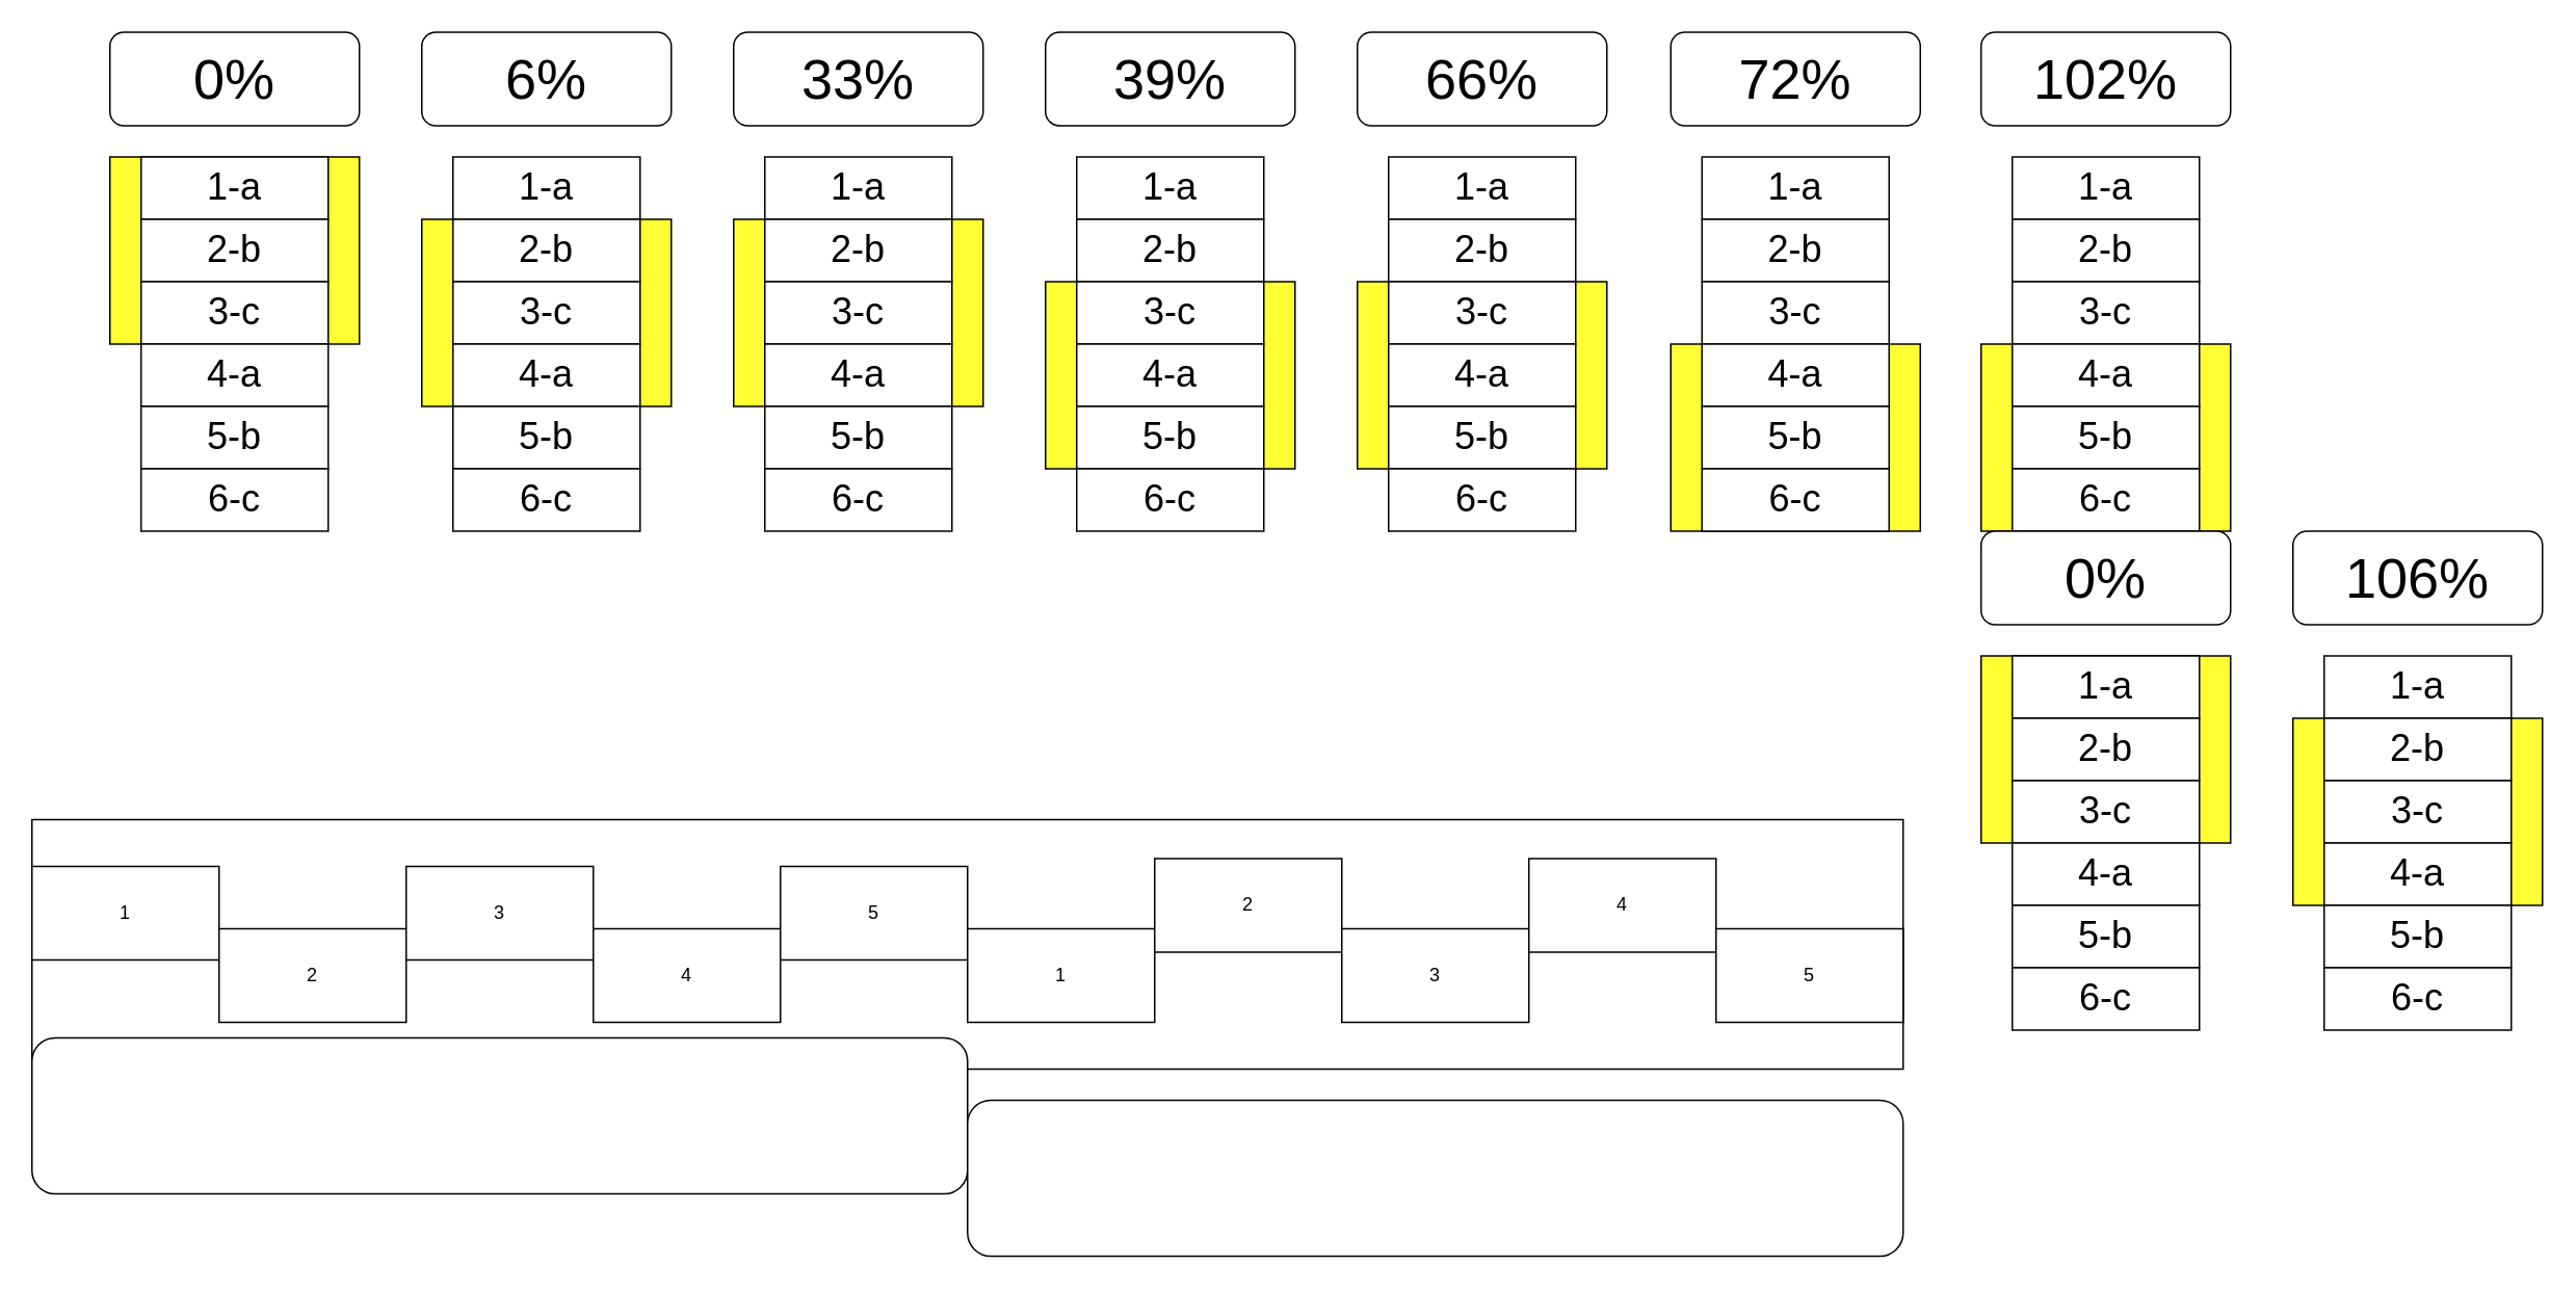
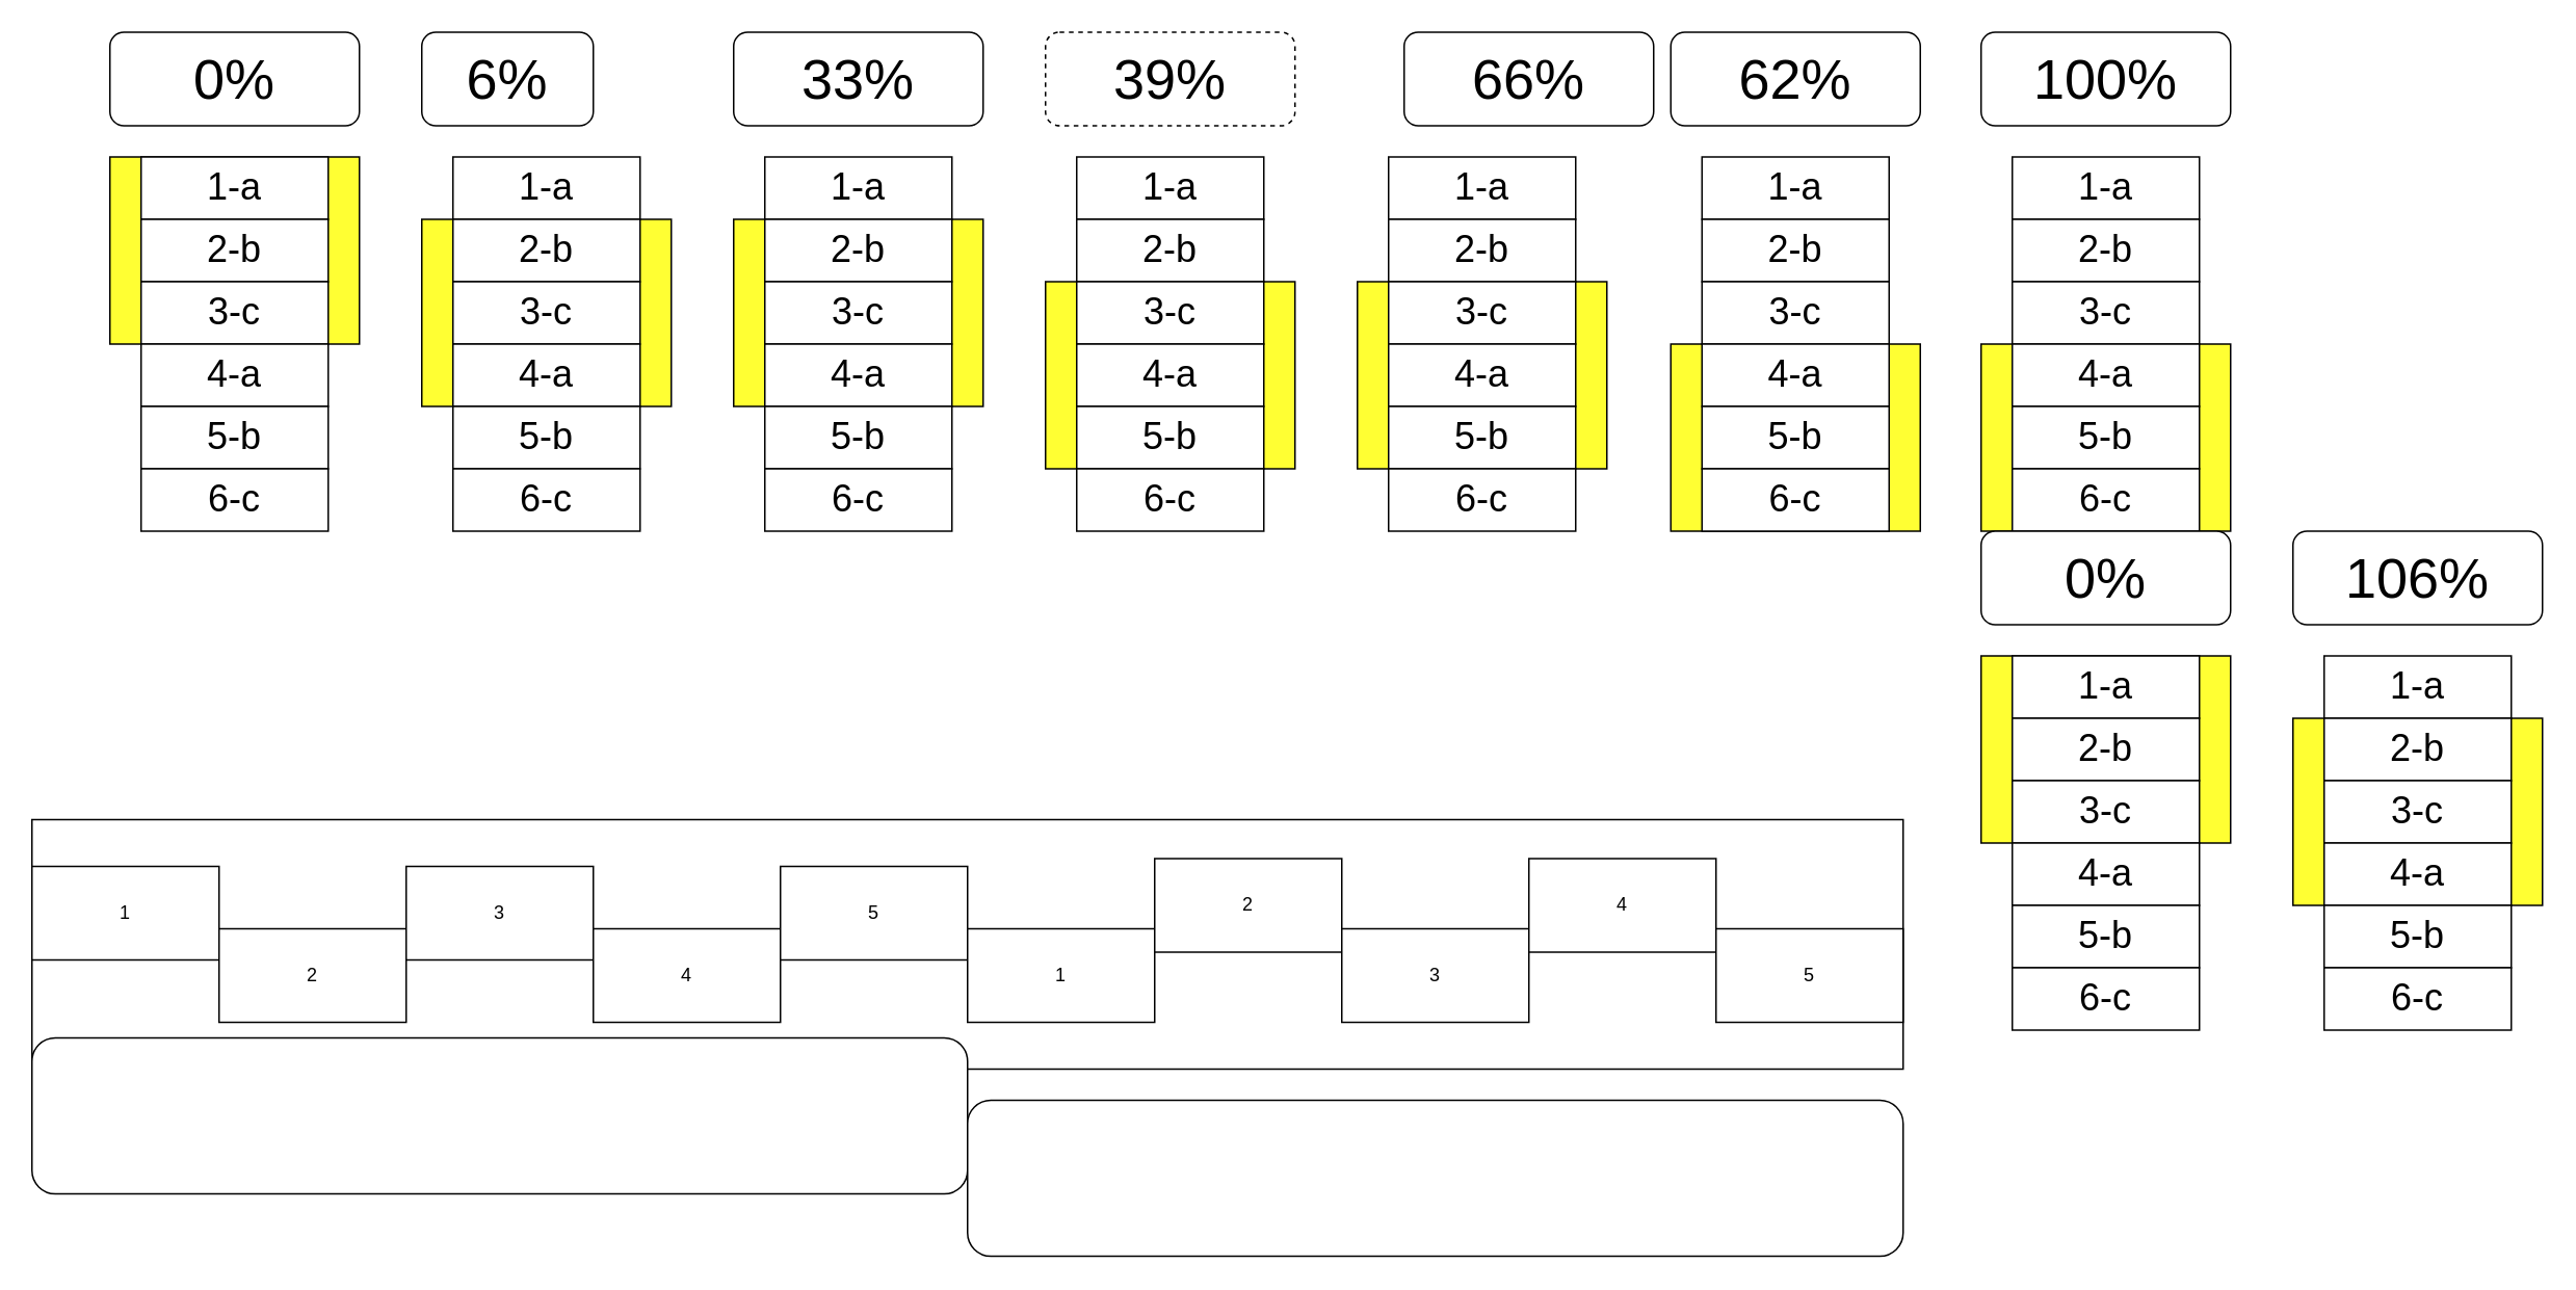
- <mxCell id="20" value="&lt;font style=&quot;font-size: 36px;&quot;&gt;6%&lt;/font&gt;" style="rounded=1;whiteSpace=wrap;html=1;" vertex="1" parent="1"><mxGeometry x="270" y="20" width="160" height="60" as="geometry" /></mxCell>
+ <mxCell id="20" value="&lt;font style=&quot;font-size: 36px;&quot;&gt;6%&lt;/font&gt;" style="rounded=1;whiteSpace=wrap;html=1;" vertex="1" parent="1"><mxGeometry x="270" y="20" width="110" height="60" as="geometry" /></mxCell>
- <mxCell id="37" value="&lt;font style=&quot;font-size: 36px;&quot;&gt;39%&lt;/font&gt;" style="rounded=1;whiteSpace=wrap;html=1;" vertex="1" parent="1"><mxGeometry x="670" y="20" width="160" height="60" as="geometry" /></mxCell>
+ <mxCell id="37" value="&lt;font style=&quot;font-size: 36px;&quot;&gt;39%&lt;/font&gt;" style="rounded=1;whiteSpace=wrap;html=1;dashed=1;" vertex="1" parent="1"><mxGeometry x="670" y="20" width="160" height="60" as="geometry" /></mxCell>
- <mxCell id="46" value="&lt;font style=&quot;font-size: 36px;&quot;&gt;66%&lt;/font&gt;" style="rounded=1;whiteSpace=wrap;html=1;" vertex="1" parent="1"><mxGeometry x="870" y="20" width="160" height="60" as="geometry" /></mxCell>
+ <mxCell id="46" value="&lt;font style=&quot;font-size: 36px;&quot;&gt;66%&lt;/font&gt;" style="rounded=1;whiteSpace=wrap;html=1;" vertex="1" parent="1"><mxGeometry x="900" y="20" width="160" height="60" as="geometry" /></mxCell>
- <mxCell id="55" value="&lt;font style=&quot;font-size: 36px;&quot;&gt;72%&lt;/font&gt;" style="rounded=1;whiteSpace=wrap;html=1;" vertex="1" parent="1"><mxGeometry x="1071" y="20" width="160" height="60" as="geometry" /></mxCell>
+ <mxCell id="55" value="&lt;font style=&quot;font-size: 36px;&quot;&gt;62%&lt;/font&gt;" style="rounded=1;whiteSpace=wrap;html=1;" vertex="1" parent="1"><mxGeometry x="1071" y="20" width="160" height="60" as="geometry" /></mxCell>
- <mxCell id="64" value="&lt;font style=&quot;font-size: 36px;&quot;&gt;102%&lt;/font&gt;" style="rounded=1;whiteSpace=wrap;html=1;" vertex="1" parent="1"><mxGeometry x="1270" y="20" width="160" height="60" as="geometry" /></mxCell>
+ <mxCell id="64" value="&lt;font style=&quot;font-size: 36px;&quot;&gt;100%&lt;/font&gt;" style="rounded=1;whiteSpace=wrap;html=1;" vertex="1" parent="1"><mxGeometry x="1270" y="20" width="160" height="60" as="geometry" /></mxCell>
